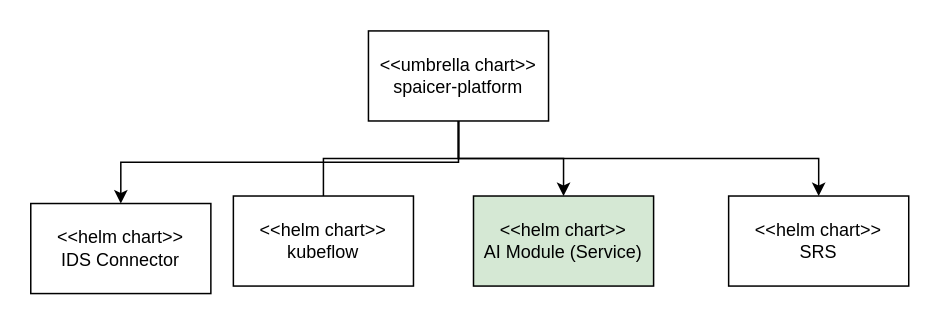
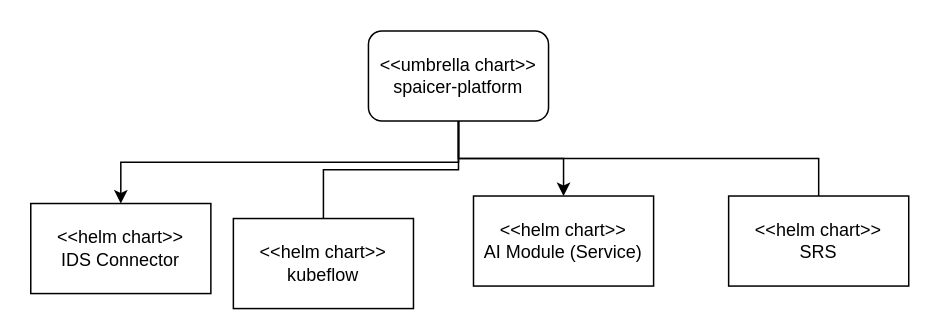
- <mxCell id="6" value="&amp;lt;&amp;lt;umbrella chart&amp;gt;&amp;gt;&lt;br&gt;spaicer-platform" style="rounded=0;whiteSpace=wrap;html=1;" vertex="1" parent="1"><mxGeometry x="245" y="20" width="120" height="60" as="geometry" /></mxCell>
+ <mxCell id="6" value="&amp;lt;&amp;lt;umbrella chart&amp;gt;&amp;gt;&lt;br&gt;spaicer-platform" style="whiteSpace=wrap;html=1;rounded=1;" vertex="1" parent="1"><mxGeometry x="245" y="20" width="120" height="60" as="geometry" /></mxCell>
- <mxCell id="5" style="edgeStyle=orthogonalEdgeStyle;rounded=0;orthogonalLoop=1;jettySize=auto;html=1;exitX=0.5;exitY=1;exitDx=0;exitDy=0;" edge="1" parent="1" source="6" target="10"><mxGeometry relative="1" as="geometry" /></mxCell>
+ <mxCell id="5" style="edgeStyle=orthogonalEdgeStyle;rounded=0;orthogonalLoop=1;jettySize=auto;html=1;exitX=0.5;exitY=1;exitDx=0;exitDy=0;endArrow=none;" edge="1" parent="1" source="6" target="10"><mxGeometry relative="1" as="geometry" /></mxCell>
- <mxCell id="7" value="&amp;lt;&amp;lt;helm chart&amp;gt;&amp;gt;&lt;br&gt;kubeflow" style="rounded=0;whiteSpace=wrap;html=1;" vertex="1" parent="1"><mxGeometry x="155" y="130" width="120" height="60" as="geometry" /></mxCell>
+ <mxCell id="7" value="&amp;lt;&amp;lt;helm chart&amp;gt;&amp;gt;&lt;br&gt;kubeflow" style="rounded=0;whiteSpace=wrap;html=1;" vertex="1" parent="1"><mxGeometry x="155" y="145" width="120" height="60" as="geometry" /></mxCell>
- <mxCell id="9" value="&amp;lt;&amp;lt;helm chart&amp;gt;&amp;gt;&lt;br&gt;AI Module (Service)" style="rounded=0;whiteSpace=wrap;html=1;fillColor=#d5e8d4;" vertex="1" parent="1"><mxGeometry x="315" y="130" width="120" height="60" as="geometry" /></mxCell>
+ <mxCell id="9" value="&amp;lt;&amp;lt;helm chart&amp;gt;&amp;gt;&lt;br&gt;AI Module (Service)" style="rounded=0;whiteSpace=wrap;html=1;" vertex="1" parent="1"><mxGeometry x="315" y="130" width="120" height="60" as="geometry" /></mxCell>
